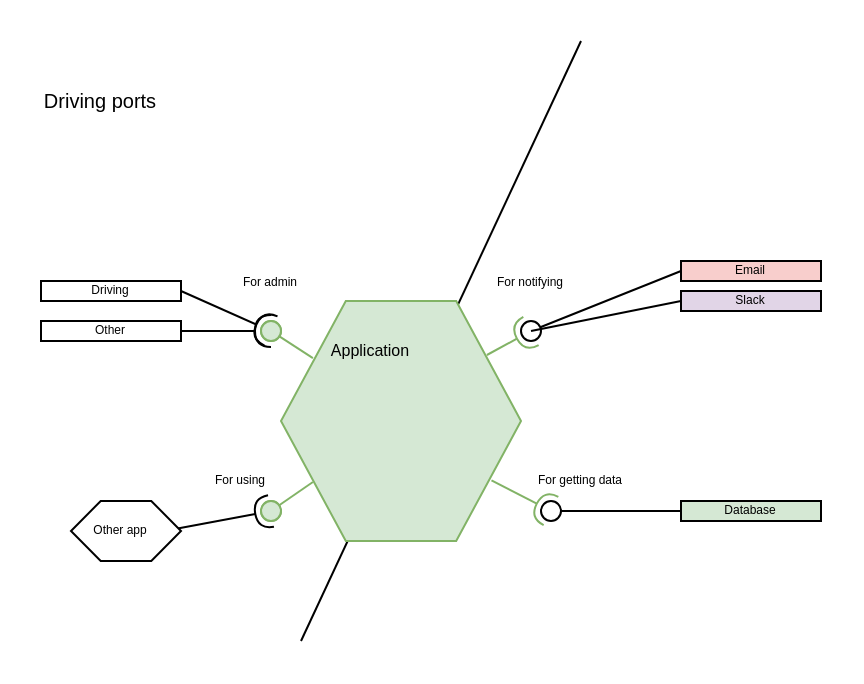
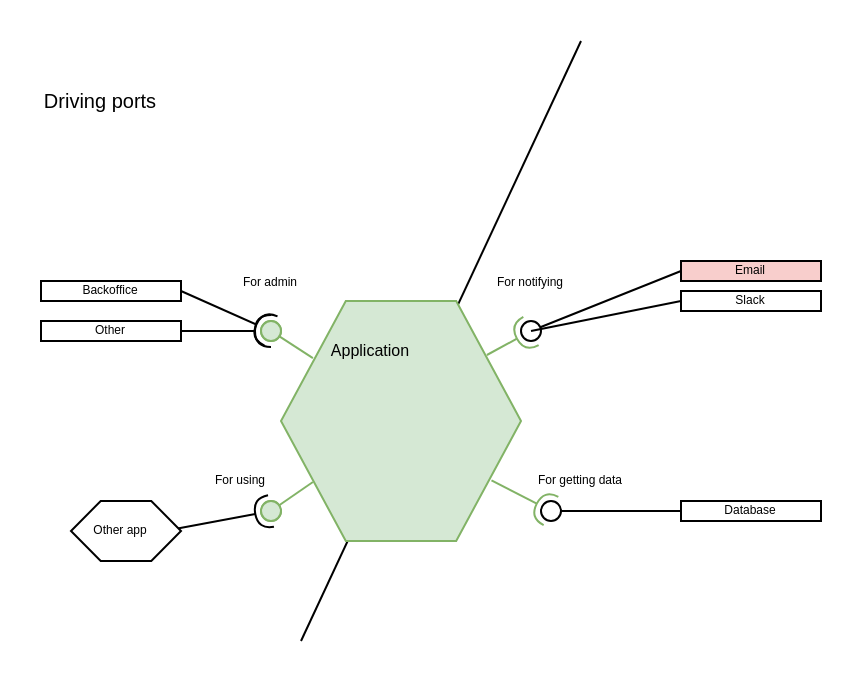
- <mxCell id="11" value="Driving" style="html=1;whiteSpace=wrap;fontSize=6;rounded=0;" vertex="1" parent="1"><mxGeometry x="20" y="140" width="70" height="10" as="geometry" /></mxCell>
+ <mxCell id="11" value="Backoffice" style="html=1;whiteSpace=wrap;fontSize=6;rounded=0;" vertex="1" parent="1"><mxGeometry x="20" y="140" width="70" height="10" as="geometry" /></mxCell>
- <mxCell id="29" value="Slack" style="html=1;whiteSpace=wrap;fontSize=6;rounded=0;fillColor=#e1d5e7;" vertex="1" parent="1"><mxGeometry x="340" y="145" width="70" height="10" as="geometry" /></mxCell>
+ <mxCell id="29" value="Slack" style="html=1;whiteSpace=wrap;fontSize=6;rounded=0;" vertex="1" parent="1"><mxGeometry x="340" y="145" width="70" height="10" as="geometry" /></mxCell>
- <mxCell id="30" value="Database" style="html=1;whiteSpace=wrap;fontSize=6;rounded=0;fillColor=#d5e8d4;" vertex="1" parent="1"><mxGeometry x="340" y="250" width="70" height="10" as="geometry" /></mxCell>
+ <mxCell id="30" value="Database" style="html=1;whiteSpace=wrap;fontSize=6;rounded=0;" vertex="1" parent="1"><mxGeometry x="340" y="250" width="70" height="10" as="geometry" /></mxCell>
